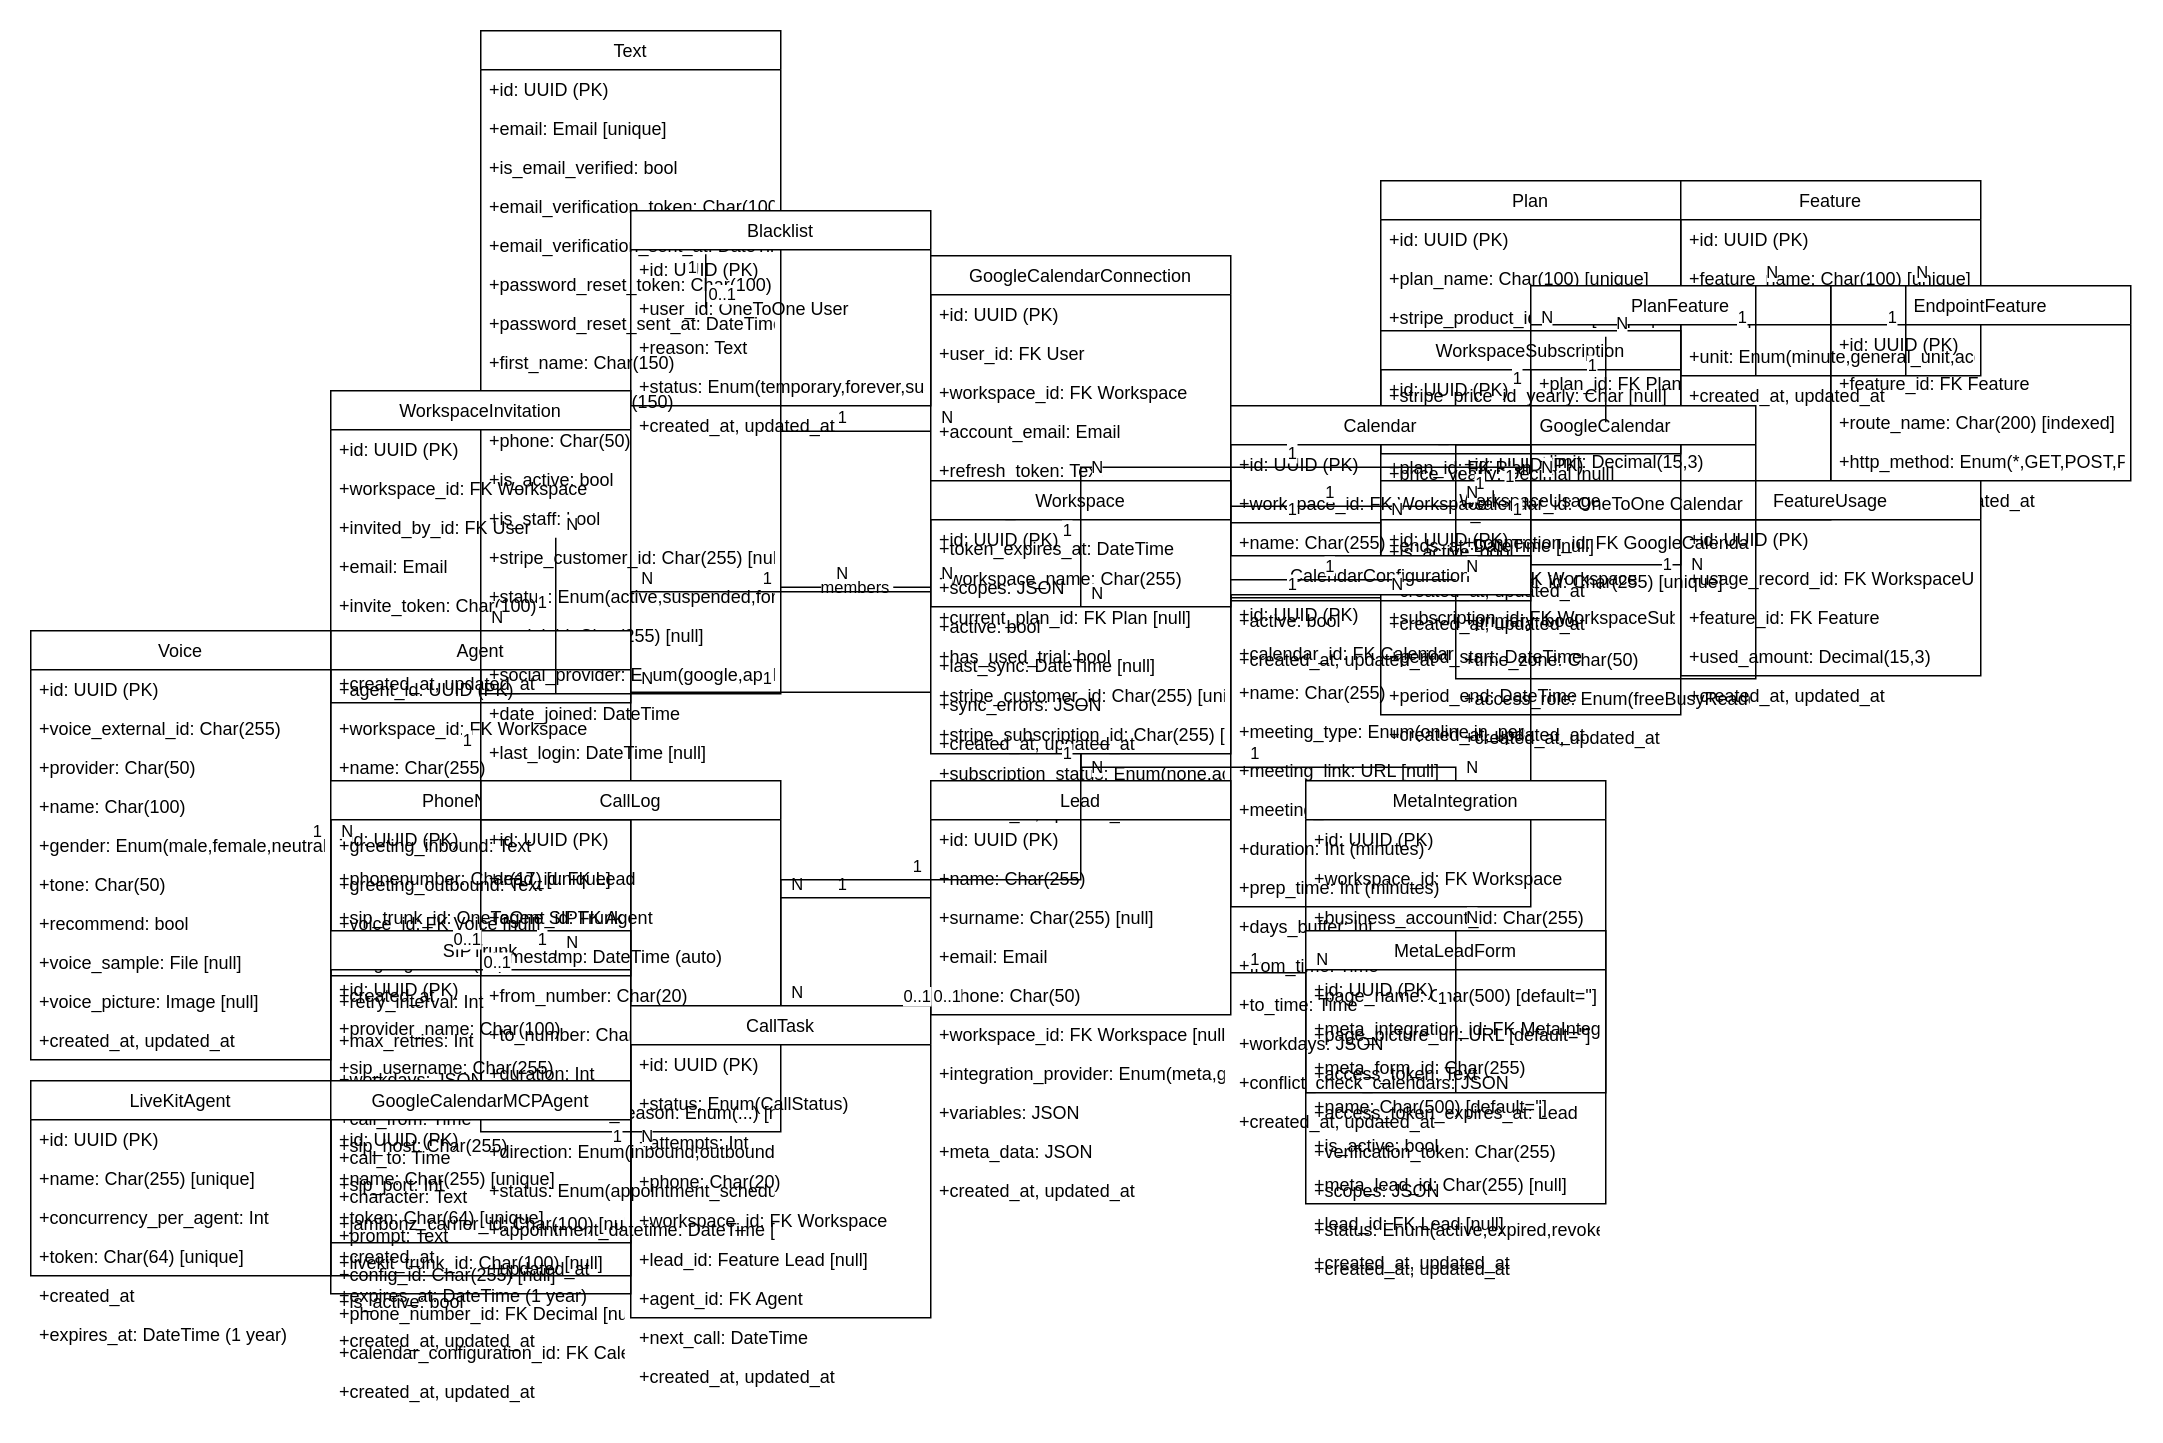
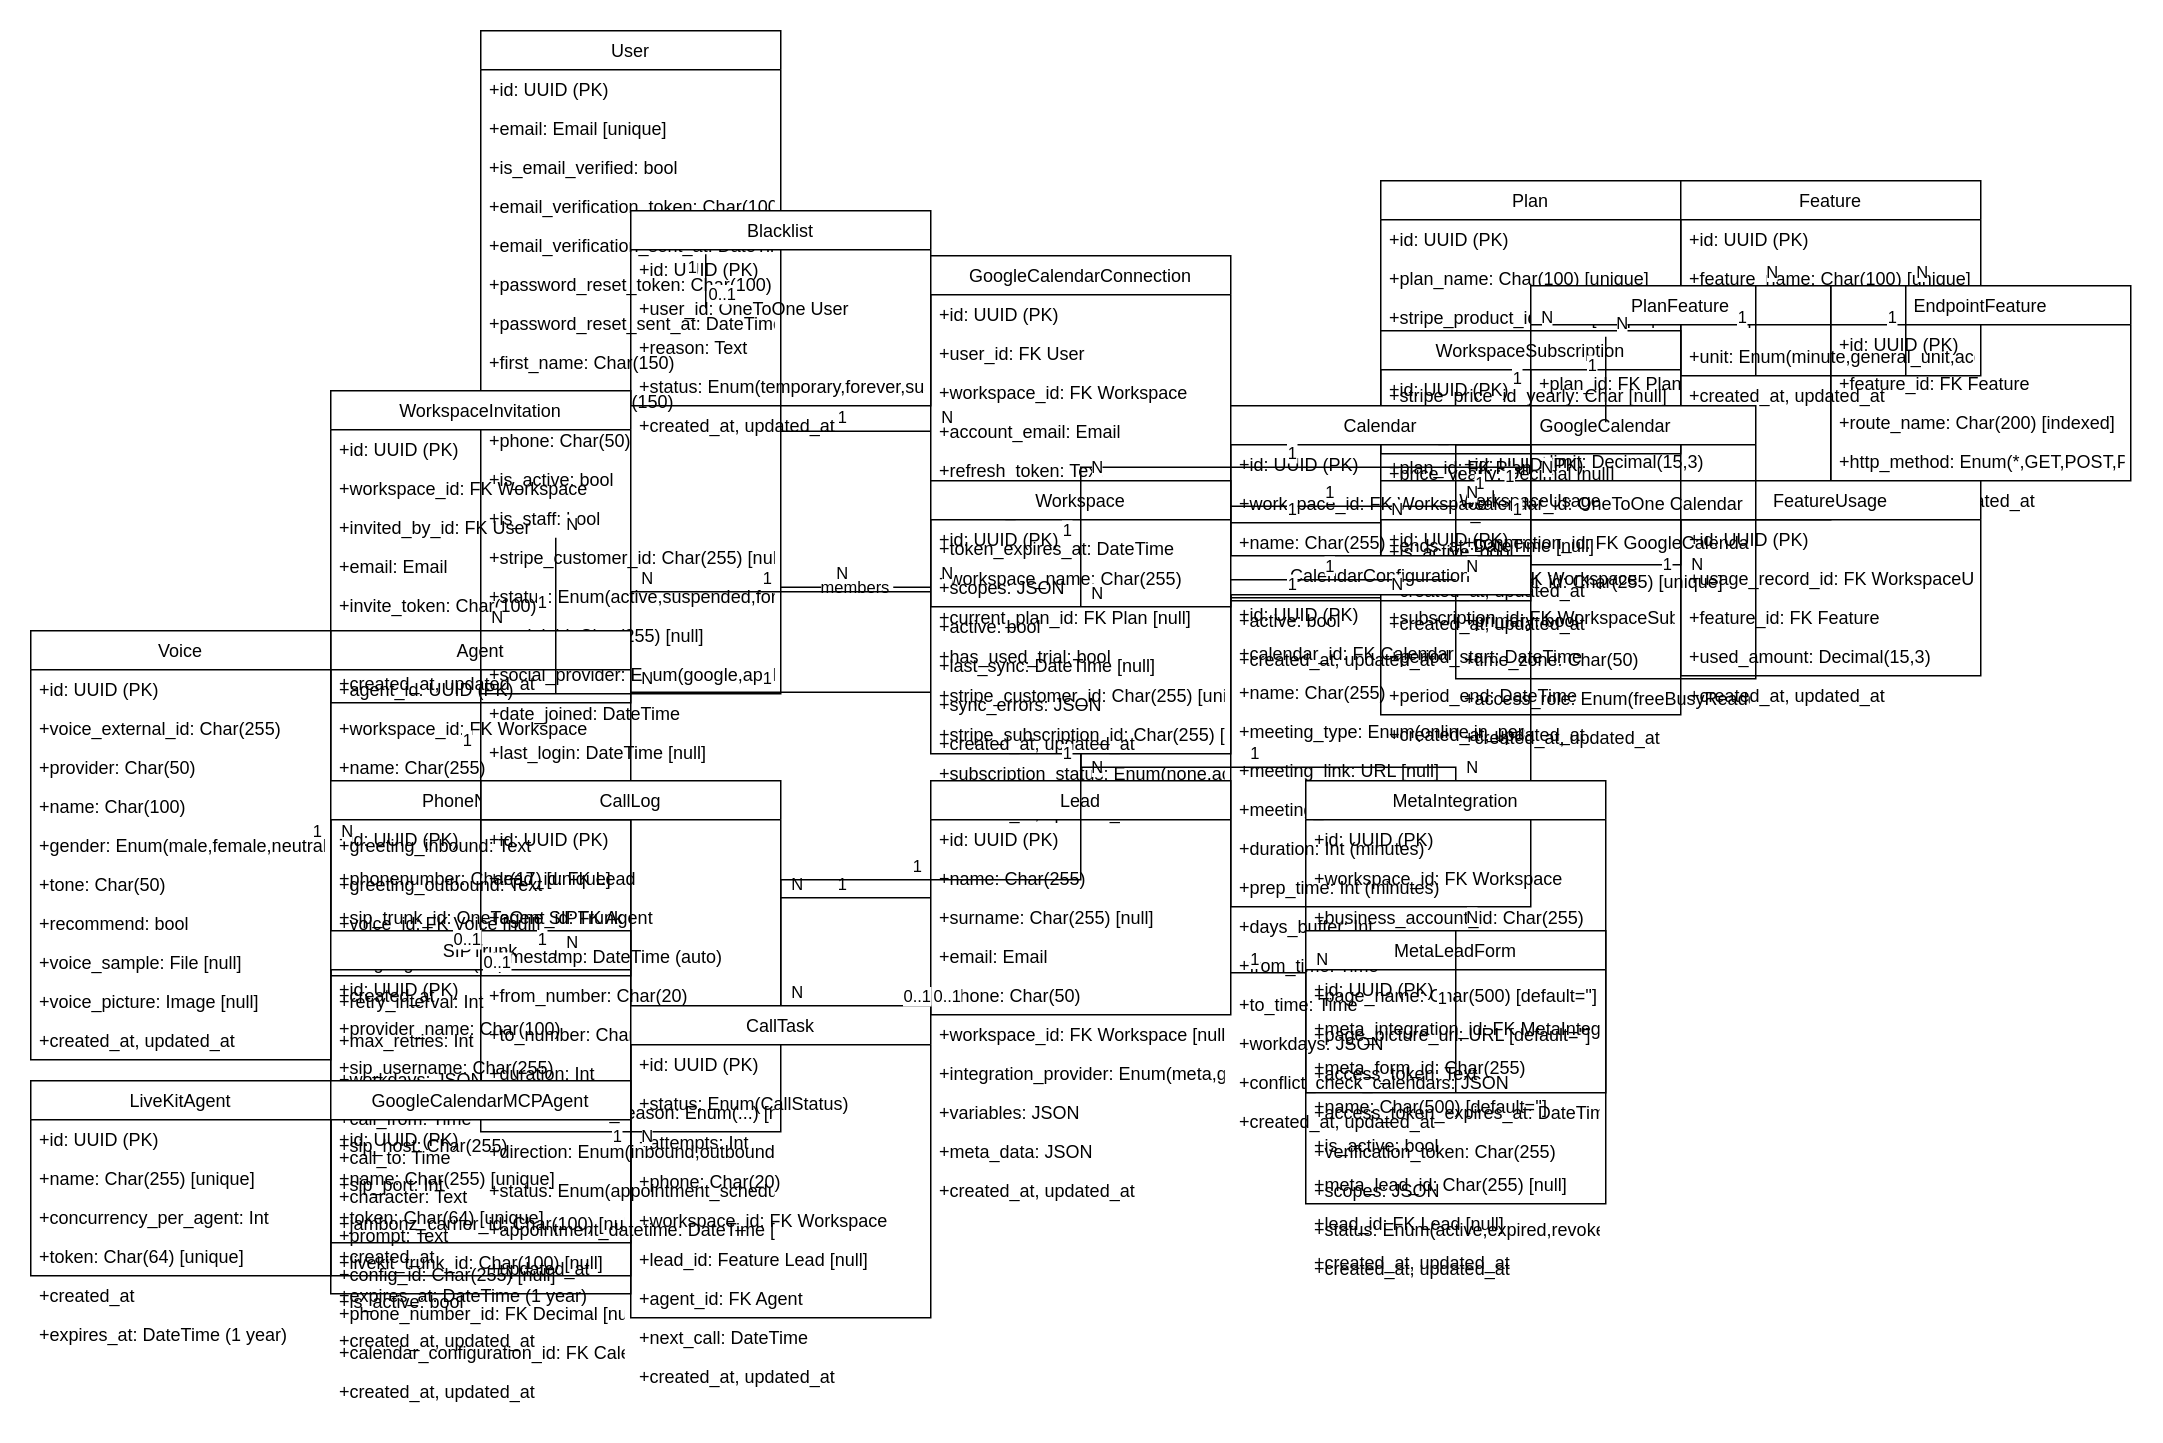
- <mxCell id="2" value="Text" style="swimlane;fontStyle=0;align=center;verticalAlign=top;childLayout=stackLayout;horizontal=1;startSize=26;horizontalStack=0;resizeParent=1;resizeLast=0;collapsible=1;marginBottom=0;rounded=0;shadow=0;strokeWidth=1;fillColor=#FFFFFF;strokeColor=#000000;" parent="1" vertex="1"><mxGeometry x="320" y="20" width="200" height="442" as="geometry" /></mxCell>
+ <mxCell id="2" value="User" style="swimlane;fontStyle=0;align=center;verticalAlign=top;childLayout=stackLayout;horizontal=1;startSize=26;horizontalStack=0;resizeParent=1;resizeLast=0;collapsible=1;marginBottom=0;rounded=0;shadow=0;strokeWidth=1;fillColor=#FFFFFF;strokeColor=#000000;" parent="1" vertex="1"><mxGeometry x="320" y="20" width="200" height="442" as="geometry" /></mxCell>
- <mxCell id="228" value="+access_token_expires_at: Lead" style="text;align=left;verticalAlign=top;spacingLeft=4;spacingRight=4;overflow=hidden;rotatable=0;points=[[0,0.5],[1,0.5]];portConstraint=west,east" parent="220" vertex="1"><mxGeometry x="0" y="208" width="200" height="26" as="geometry" /></mxCell>
+ <mxCell id="228" value="+access_token_expires_at: DateTime" style="text;align=left;verticalAlign=top;spacingLeft=4;spacingRight=4;overflow=hidden;rotatable=0;points=[[0,0.5],[1,0.5]];portConstraint=west,east" parent="220" vertex="1"><mxGeometry x="0" y="208" width="200" height="26" as="geometry" /></mxCell>
